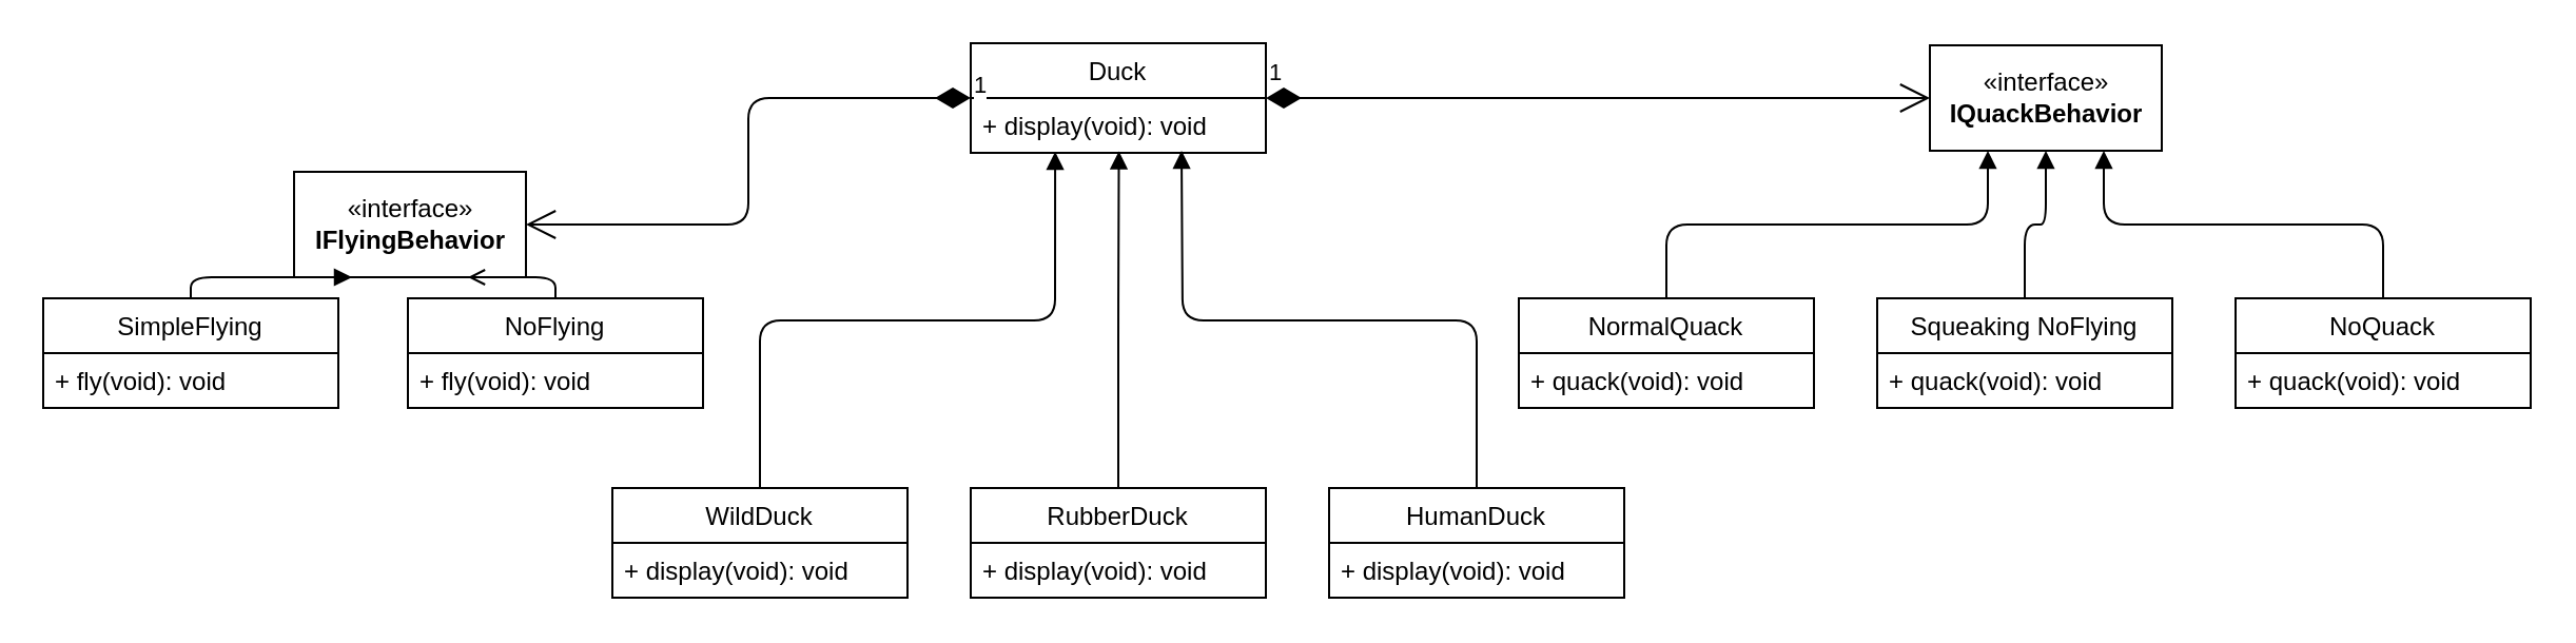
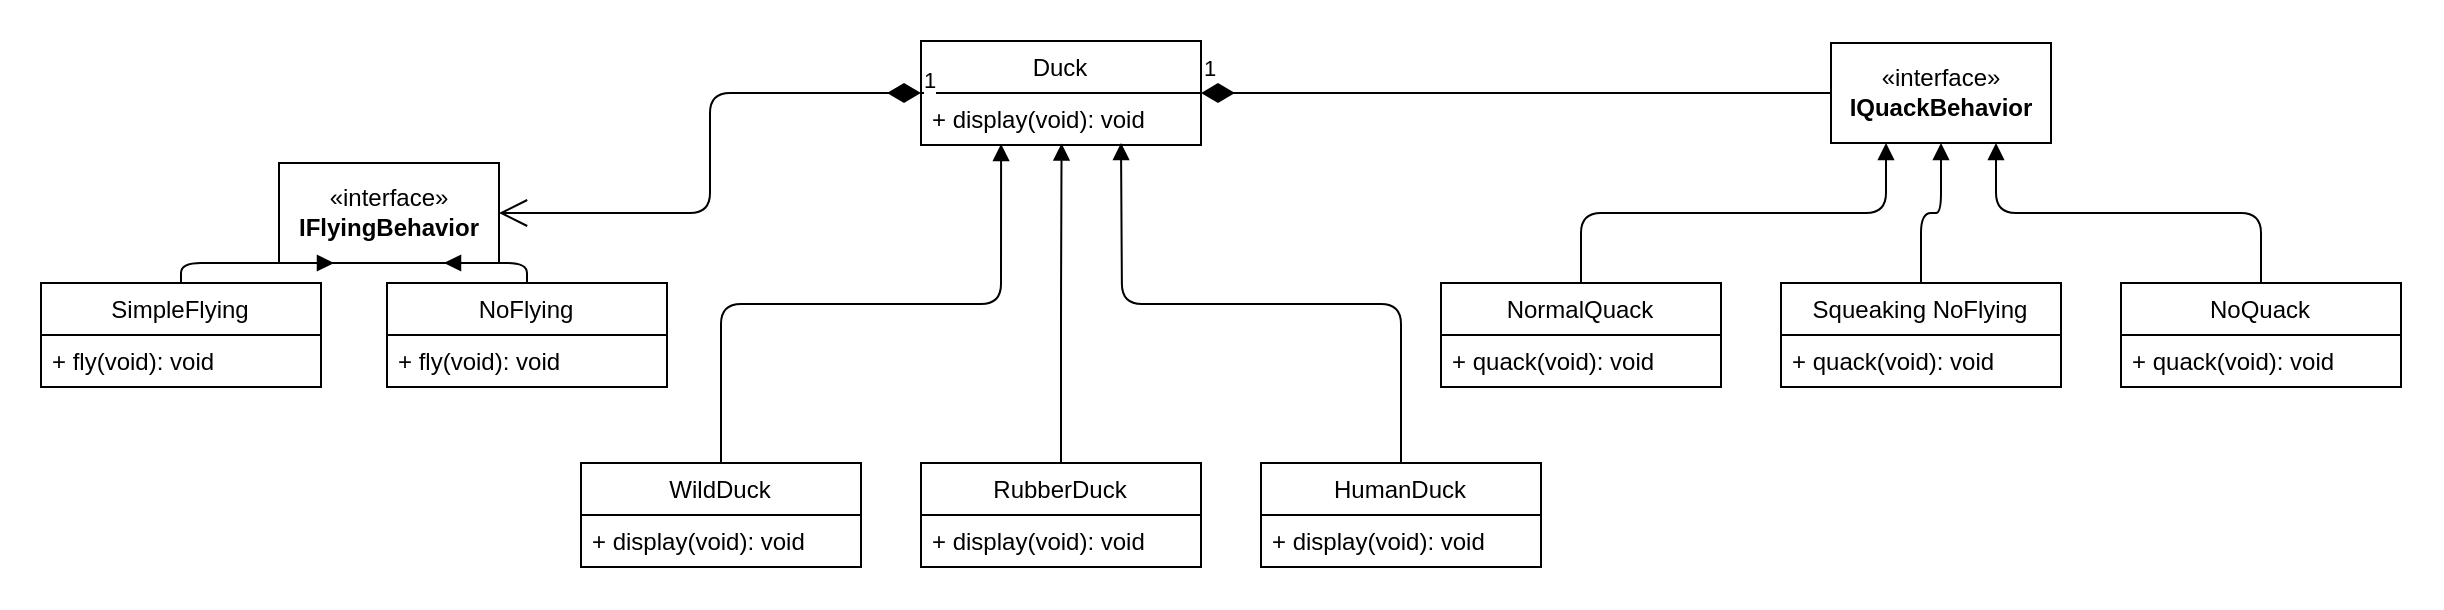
- <mxCell id="21" value="1" style="endArrow=open;html=1;endSize=12;startArrow=diamondThin;startSize=14;startFill=1;edgeStyle=orthogonalEdgeStyle;align=left;verticalAlign=bottom;exitX=1;exitY=0.5;exitDx=0;exitDy=0;entryX=0;entryY=0.5;entryDx=0;entryDy=0;" edge="1" parent="1" source="19" target="9"><mxGeometry x="-1" y="3" relative="1" as="geometry"><mxPoint x="690" y="51" as="sourcePoint" /><mxPoint x="900" y="51" as="targetPoint" /></mxGeometry></mxCell>
+ <mxCell id="21" value="1" style="endArrow=none;html=1;endSize=12;startArrow=diamondThin;startSize=14;startFill=1;edgeStyle=orthogonalEdgeStyle;align=left;verticalAlign=bottom;exitX=1;exitY=0.5;exitDx=0;exitDy=0;entryX=0;entryY=0.5;entryDx=0;entryDy=0;" edge="1" parent="1" source="19" target="9"><mxGeometry x="-1" y="3" relative="1" as="geometry"><mxPoint x="690" y="51" as="sourcePoint" /><mxPoint x="900" y="51" as="targetPoint" /></mxGeometry></mxCell>
- <mxCell id="8" value="" style="endArrow=open;endFill=1;html=1;edgeStyle=orthogonalEdgeStyle;align=left;verticalAlign=top;entryX=0.75;entryY=1;entryDx=0;entryDy=0;" edge="1" parent="1" source="5" target="2"><mxGeometry x="-1" relative="1" as="geometry"><mxPoint x="94" y="151" as="sourcePoint" /><mxPoint x="220" y="81" as="targetPoint" /></mxGeometry></mxCell>
+ <mxCell id="8" value="" style="endArrow=block;endFill=1;html=1;edgeStyle=orthogonalEdgeStyle;align=left;verticalAlign=top;entryX=0.75;entryY=1;entryDx=0;entryDy=0;" edge="1" parent="1" source="5" target="2"><mxGeometry x="-1" relative="1" as="geometry"><mxPoint x="94" y="151" as="sourcePoint" /><mxPoint x="220" y="81" as="targetPoint" /></mxGeometry></mxCell>
